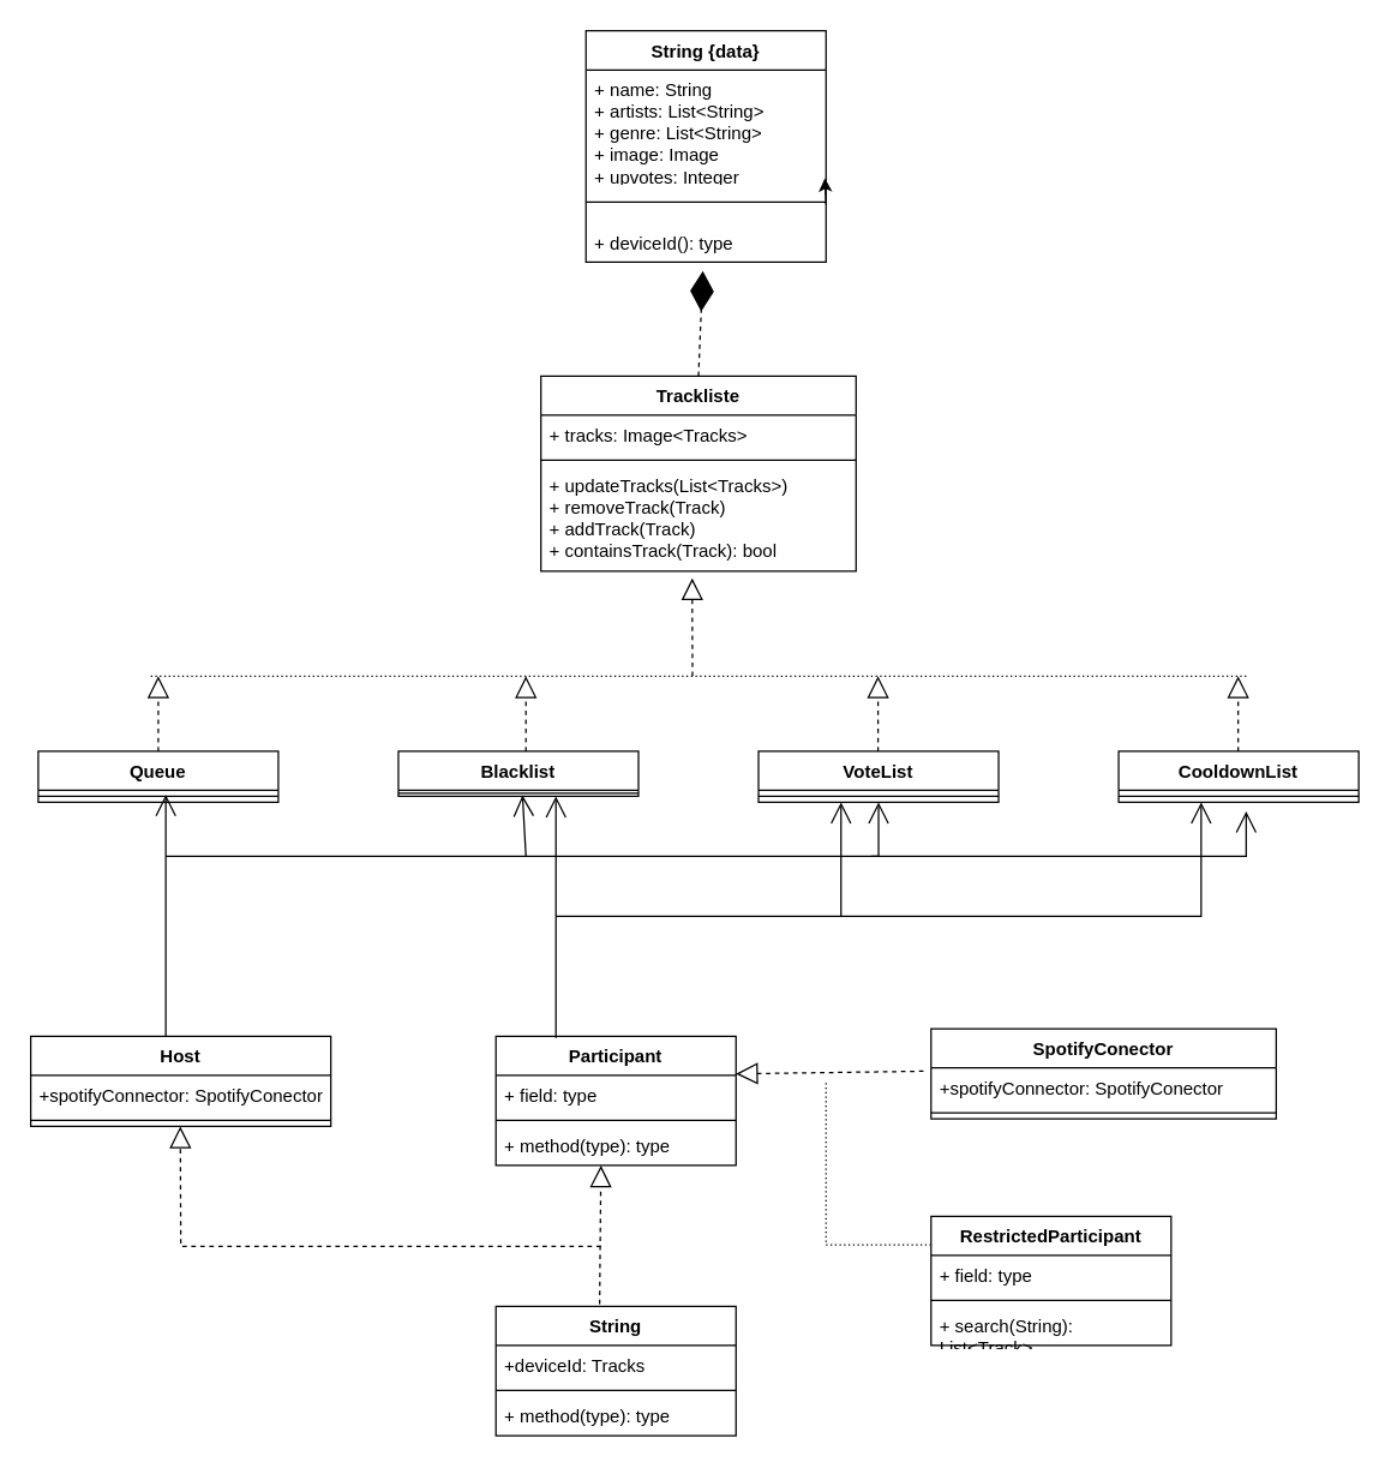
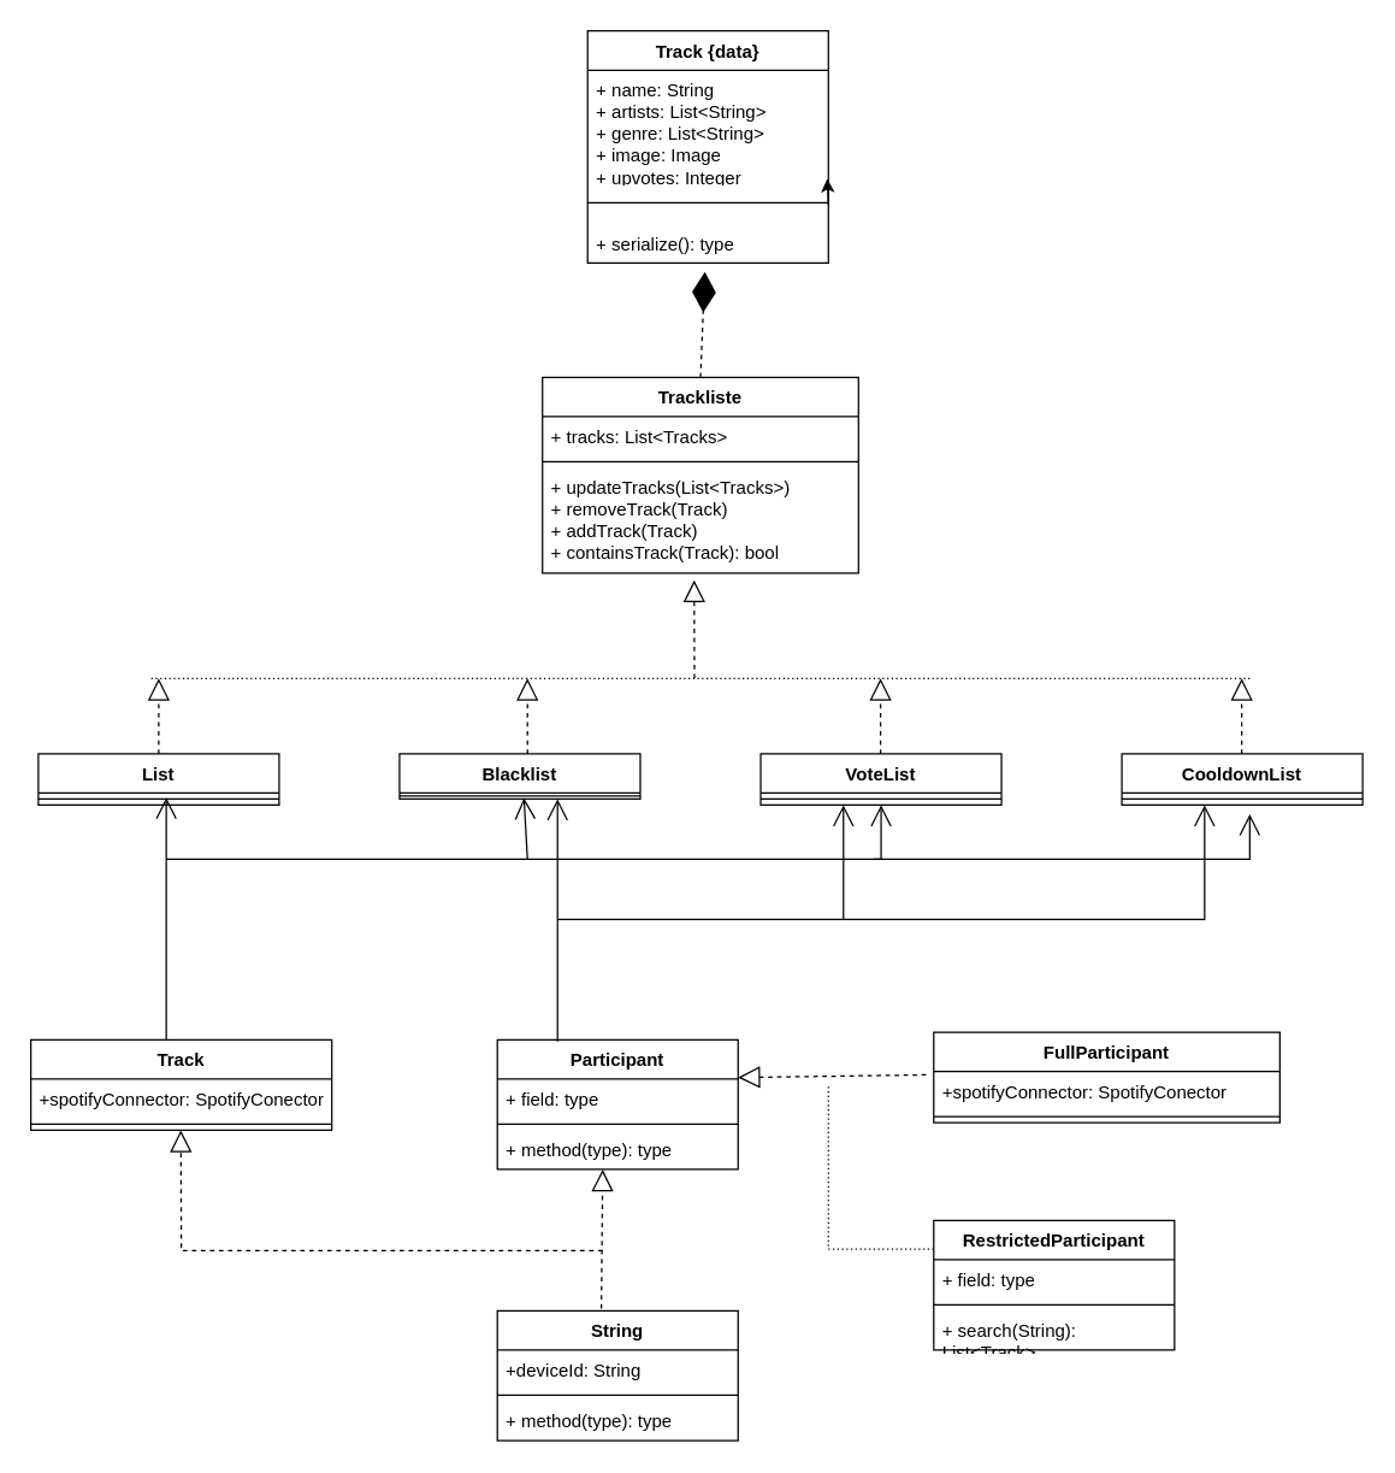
- <mxCell id="2" value="String {data}" style="swimlane;fontStyle=1;align=center;verticalAlign=top;childLayout=stackLayout;horizontal=1;startSize=26;horizontalStack=0;resizeParent=1;resizeParentMax=0;resizeLast=0;collapsible=1;marginBottom=0;whiteSpace=wrap;html=1;" parent="1" vertex="1"><mxGeometry x="390" y="20" width="160" height="154" as="geometry"><mxRectangle x="310" y="110" width="100" height="30" as="alternateBounds" /></mxGeometry></mxCell>
+ <mxCell id="2" value="Track {data}" style="swimlane;fontStyle=1;align=center;verticalAlign=top;childLayout=stackLayout;horizontal=1;startSize=26;horizontalStack=0;resizeParent=1;resizeParentMax=0;resizeLast=0;collapsible=1;marginBottom=0;whiteSpace=wrap;html=1;" parent="1" vertex="1"><mxGeometry x="390" y="20" width="160" height="154" as="geometry"><mxRectangle x="310" y="110" width="100" height="30" as="alternateBounds" /></mxGeometry></mxCell>
- <mxCell id="5" value="+ deviceId(): type" style="text;strokeColor=none;fillColor=none;align=left;verticalAlign=top;spacingLeft=4;spacingRight=4;overflow=hidden;rotatable=0;points=[[0,0.5],[1,0.5]];portConstraint=eastwest;whiteSpace=wrap;html=1;" parent="2" vertex="1"><mxGeometry y="128" width="160" height="26" as="geometry" /></mxCell>
+ <mxCell id="5" value="+ serialize(): type" style="text;strokeColor=none;fillColor=none;align=left;verticalAlign=top;spacingLeft=4;spacingRight=4;overflow=hidden;rotatable=0;points=[[0,0.5],[1,0.5]];portConstraint=eastwest;whiteSpace=wrap;html=1;" parent="2" vertex="1"><mxGeometry y="128" width="160" height="26" as="geometry" /></mxCell>
- <mxCell id="8" value="&lt;div&gt;+ tracks: Image&amp;lt;Tracks&amp;gt;&lt;/div&gt;&lt;div&gt;&lt;br&gt;&lt;/div&gt;" style="text;strokeColor=none;fillColor=none;align=left;verticalAlign=top;spacingLeft=4;spacingRight=4;overflow=hidden;rotatable=0;points=[[0,0.5],[1,0.5]];portConstraint=eastwest;whiteSpace=wrap;html=1;" vertex="1" parent="7"><mxGeometry y="26" width="210" height="26" as="geometry" /></mxCell>
+ <mxCell id="8" value="&lt;div&gt;+ tracks: List&amp;lt;Tracks&amp;gt;&lt;/div&gt;&lt;div&gt;&lt;br&gt;&lt;/div&gt;" style="text;strokeColor=none;fillColor=none;align=left;verticalAlign=top;spacingLeft=4;spacingRight=4;overflow=hidden;rotatable=0;points=[[0,0.5],[1,0.5]];portConstraint=eastwest;whiteSpace=wrap;html=1;" vertex="1" parent="7"><mxGeometry y="26" width="210" height="26" as="geometry" /></mxCell>
- <mxCell id="15" value="Queue" style="swimlane;fontStyle=1;align=center;verticalAlign=top;childLayout=stackLayout;horizontal=1;startSize=26;horizontalStack=0;resizeParent=1;resizeParentMax=0;resizeLast=0;collapsible=1;marginBottom=0;whiteSpace=wrap;html=1;" vertex="1" parent="1"><mxGeometry x="25" y="500" width="160" height="34" as="geometry"><mxRectangle x="50" y="360" width="90" height="30" as="alternateBounds" /></mxGeometry></mxCell>
+ <mxCell id="15" value="List" style="swimlane;fontStyle=1;align=center;verticalAlign=top;childLayout=stackLayout;horizontal=1;startSize=26;horizontalStack=0;resizeParent=1;resizeParentMax=0;resizeLast=0;collapsible=1;marginBottom=0;whiteSpace=wrap;html=1;" vertex="1" parent="1"><mxGeometry x="25" y="500" width="160" height="34" as="geometry"><mxRectangle x="50" y="360" width="90" height="30" as="alternateBounds" /></mxGeometry></mxCell>
- <mxCell id="29" value="SpotifyConector" style="swimlane;fontStyle=1;align=center;verticalAlign=top;childLayout=stackLayout;horizontal=1;startSize=26;horizontalStack=0;resizeParent=1;resizeParentMax=0;resizeLast=0;collapsible=1;marginBottom=0;whiteSpace=wrap;html=1;" vertex="1" parent="1"><mxGeometry x="620" y="685" width="230" height="60" as="geometry" /></mxCell>
+ <mxCell id="29" value="FullParticipant" style="swimlane;fontStyle=1;align=center;verticalAlign=top;childLayout=stackLayout;horizontal=1;startSize=26;horizontalStack=0;resizeParent=1;resizeParentMax=0;resizeLast=0;collapsible=1;marginBottom=0;whiteSpace=wrap;html=1;" vertex="1" parent="1"><mxGeometry x="620" y="685" width="230" height="60" as="geometry" /></mxCell>
- <mxCell id="26" value="Host" style="swimlane;fontStyle=1;align=center;verticalAlign=top;childLayout=stackLayout;horizontal=1;startSize=26;horizontalStack=0;resizeParent=1;resizeParentMax=0;resizeLast=0;collapsible=1;marginBottom=0;whiteSpace=wrap;html=1;" vertex="1" parent="1"><mxGeometry x="20" y="690" width="200" height="60" as="geometry" /></mxCell>
+ <mxCell id="26" value="Track" style="swimlane;fontStyle=1;align=center;verticalAlign=top;childLayout=stackLayout;horizontal=1;startSize=26;horizontalStack=0;resizeParent=1;resizeParentMax=0;resizeLast=0;collapsible=1;marginBottom=0;whiteSpace=wrap;html=1;" vertex="1" parent="1"><mxGeometry x="20" y="690" width="200" height="60" as="geometry" /></mxCell>
- <mxCell id="37" value="+deviceId: Tracks " style="text;strokeColor=none;fillColor=none;align=left;verticalAlign=top;spacingLeft=4;spacingRight=4;overflow=hidden;rotatable=0;points=[[0,0.5],[1,0.5]];portConstraint=eastwest;whiteSpace=wrap;html=1;" vertex="1" parent="36"><mxGeometry y="26" width="160" height="26" as="geometry" /></mxCell>
+ <mxCell id="37" value="+deviceId: String " style="text;strokeColor=none;fillColor=none;align=left;verticalAlign=top;spacingLeft=4;spacingRight=4;overflow=hidden;rotatable=0;points=[[0,0.5],[1,0.5]];portConstraint=eastwest;whiteSpace=wrap;html=1;" vertex="1" parent="36"><mxGeometry y="26" width="160" height="26" as="geometry" /></mxCell>
